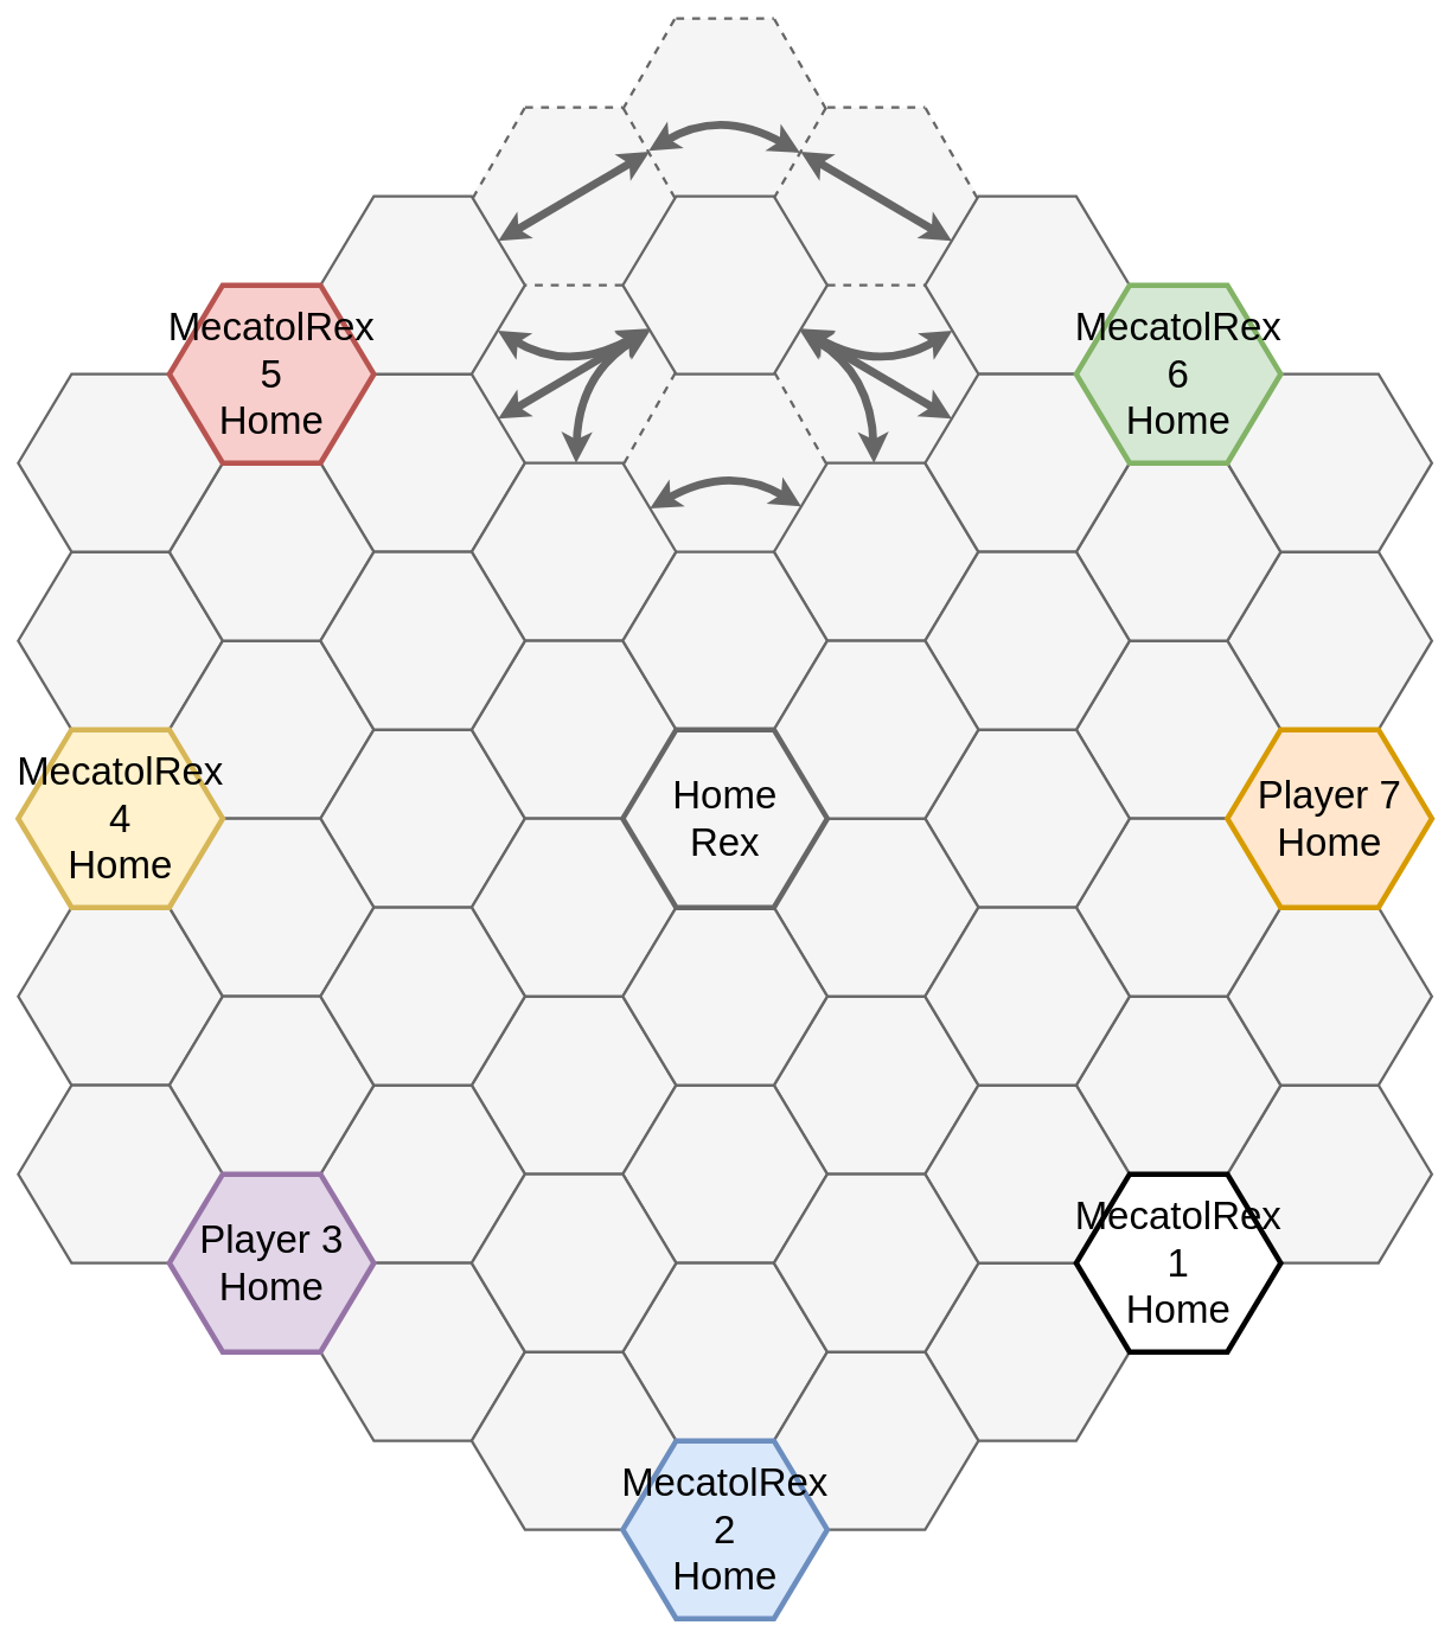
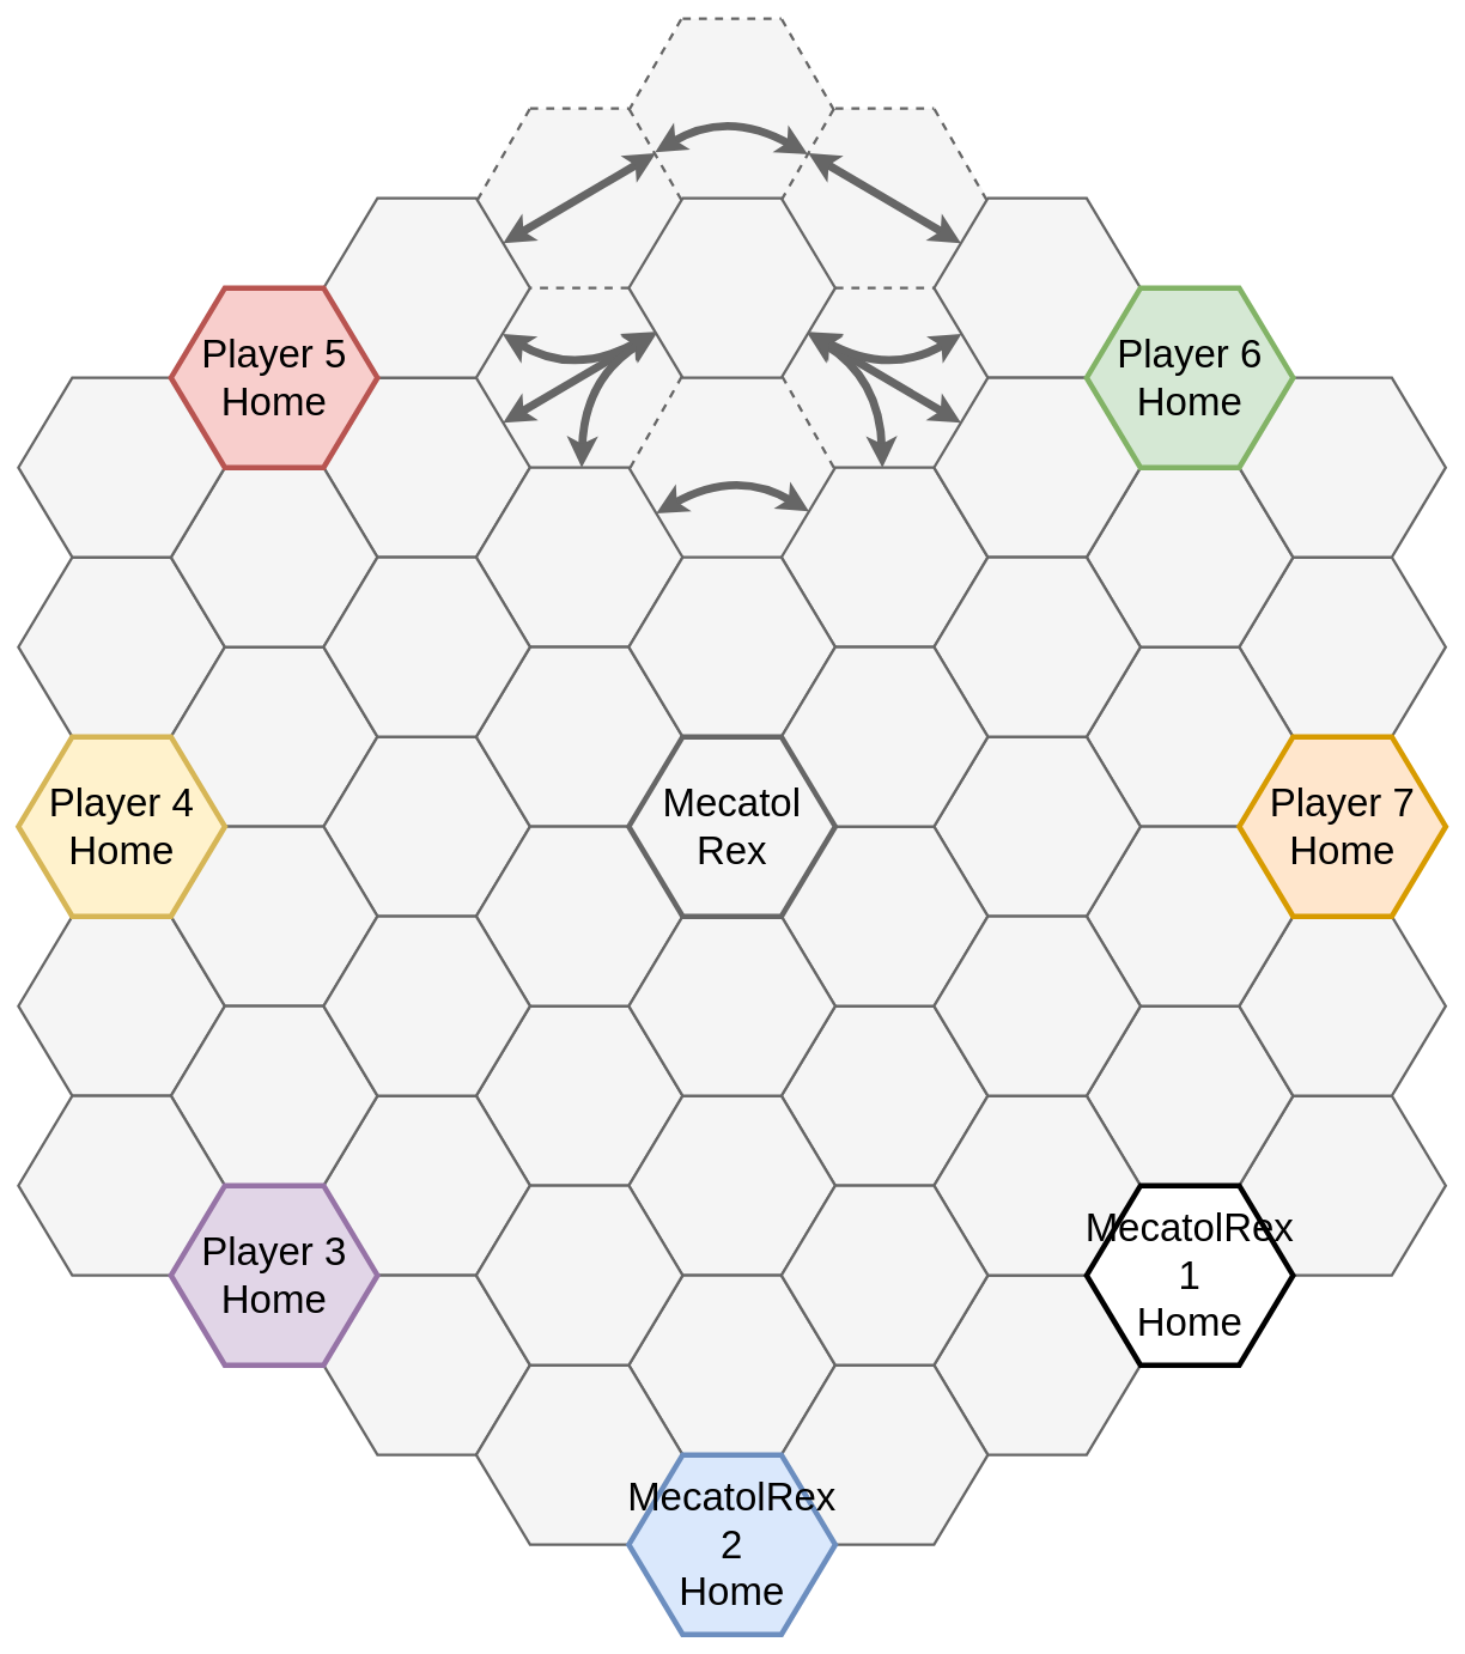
- <mxCell id="85" value="MecatolRex 5&lt;br style=&quot;font-size: 44px;&quot;&gt;Home" style="shape=hexagon;perimeter=hexagonPerimeter2;whiteSpace=wrap;html=1;fixedSize=1;size=60;fontSize=44;fontFamily=Helvetica;fillColor=#f8cecc;strokeColor=#b85450;strokeWidth=6;" parent="1" vertex="1"><mxGeometry x="190" y="320" width="230" height="200" as="geometry" /></mxCell>
+ <mxCell id="85" value="Player 5&lt;br style=&quot;font-size: 44px;&quot;&gt;Home" style="shape=hexagon;perimeter=hexagonPerimeter2;whiteSpace=wrap;html=1;fixedSize=1;size=60;fontSize=44;fontFamily=Helvetica;fillColor=#f8cecc;strokeColor=#b85450;strokeWidth=6;" parent="1" vertex="1"><mxGeometry x="190" y="320" width="230" height="200" as="geometry" /></mxCell>
- <mxCell id="84" value="MecatolRex 6&lt;br style=&quot;font-size: 44px;&quot;&gt;Home" style="shape=hexagon;perimeter=hexagonPerimeter2;whiteSpace=wrap;html=1;fixedSize=1;size=60;fontSize=44;fontFamily=Helvetica;fillColor=#d5e8d4;strokeColor=#82b366;strokeWidth=6;" parent="1" vertex="1"><mxGeometry x="1210" y="320" width="230" height="200" as="geometry" /></mxCell>
+ <mxCell id="84" value="Player 6&lt;br style=&quot;font-size: 44px;&quot;&gt;Home" style="shape=hexagon;perimeter=hexagonPerimeter2;whiteSpace=wrap;html=1;fixedSize=1;size=60;fontSize=44;fontFamily=Helvetica;fillColor=#d5e8d4;strokeColor=#82b366;strokeWidth=6;" parent="1" vertex="1"><mxGeometry x="1210" y="320" width="230" height="200" as="geometry" /></mxCell>
- <mxCell id="80" value="MecatolRex 4&lt;br style=&quot;font-size: 44px;&quot;&gt;Home" style="shape=hexagon;perimeter=hexagonPerimeter2;whiteSpace=wrap;html=1;fixedSize=1;size=60;fontSize=44;fontFamily=Helvetica;fillColor=#fff2cc;strokeColor=#d6b656;strokeWidth=6;" parent="1" vertex="1"><mxGeometry x="20" y="820" width="230" height="200" as="geometry" /></mxCell>
+ <mxCell id="80" value="Player 4&lt;br style=&quot;font-size: 44px;&quot;&gt;Home" style="shape=hexagon;perimeter=hexagonPerimeter2;whiteSpace=wrap;html=1;fixedSize=1;size=60;fontSize=44;fontFamily=Helvetica;fillColor=#fff2cc;strokeColor=#d6b656;strokeWidth=6;" parent="1" vertex="1"><mxGeometry x="20" y="820" width="230" height="200" as="geometry" /></mxCell>
- <mxCell id="82" value="Home&lt;br style=&quot;font-size: 44px;&quot;&gt;Rex" style="shape=hexagon;perimeter=hexagonPerimeter2;whiteSpace=wrap;html=1;fixedSize=1;size=60;fontSize=44;fontFamily=Helvetica;strokeWidth=6;fillColor=#f5f5f5;strokeColor=#666666;" parent="1" vertex="1"><mxGeometry x="700" y="820" width="230" height="200" as="geometry" /></mxCell>
+ <mxCell id="82" value="Mecatol&lt;br style=&quot;font-size: 44px;&quot;&gt;Rex" style="shape=hexagon;perimeter=hexagonPerimeter2;whiteSpace=wrap;html=1;fixedSize=1;size=60;fontSize=44;fontFamily=Helvetica;strokeWidth=6;fillColor=#f5f5f5;strokeColor=#666666;" parent="1" vertex="1"><mxGeometry x="700" y="820" width="230" height="200" as="geometry" /></mxCell>
